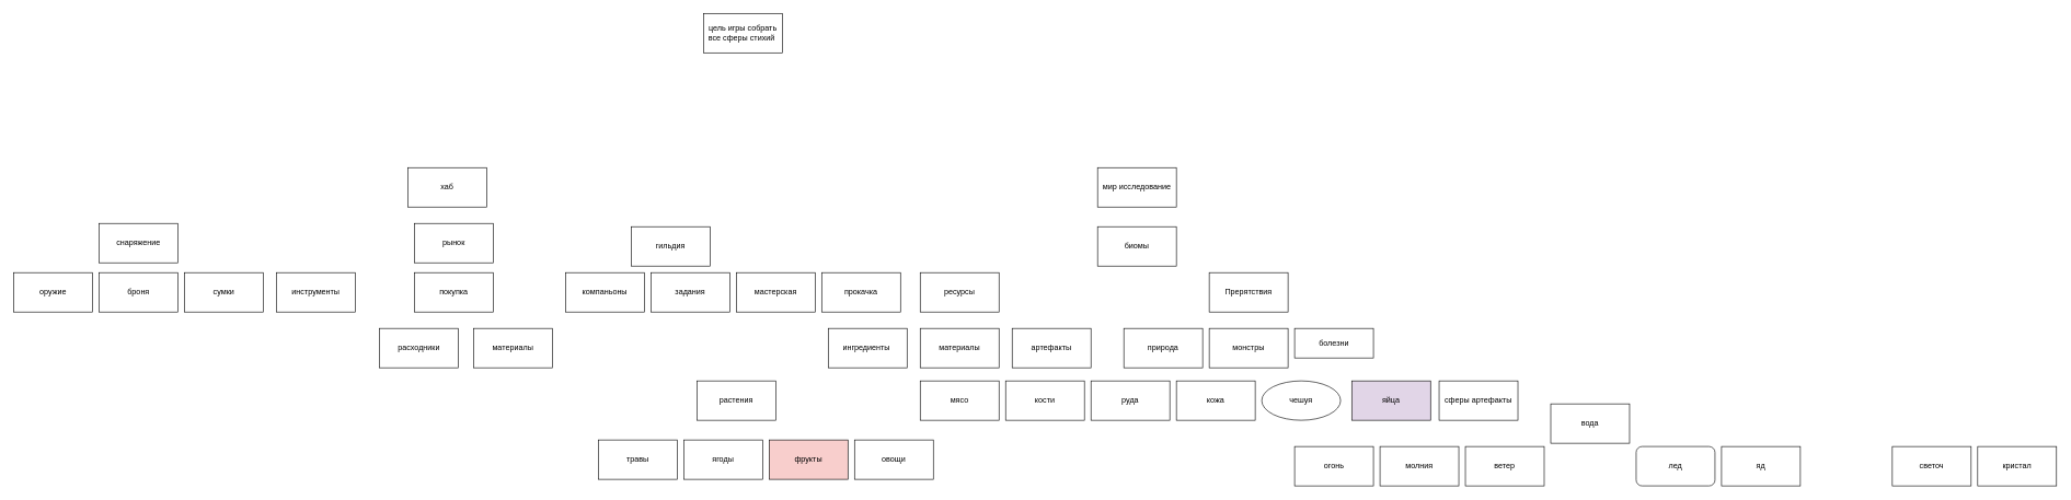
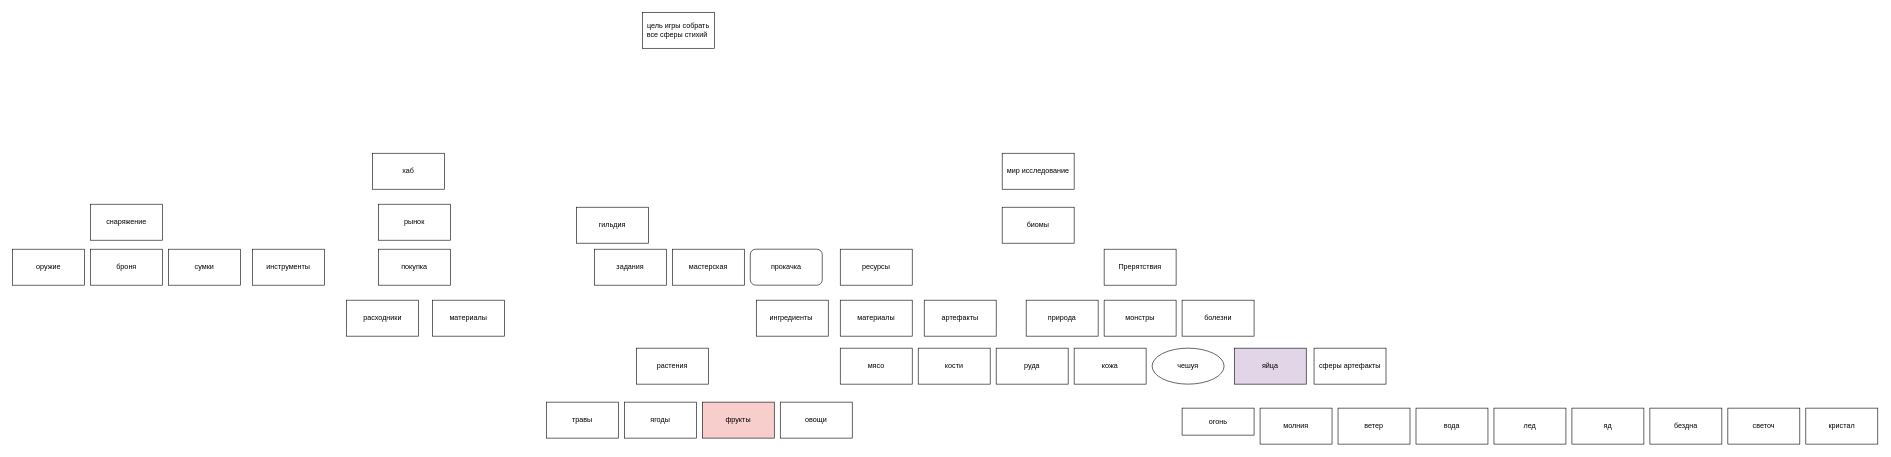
- <mxCell id="18" value="компаньоны" style="whiteSpace=wrap;html=1;" vertex="1" parent="1"><mxGeometry x="860" y="415" width="120" height="60" as="geometry" /></mxCell>
- <mxCell id="48" value="прокачка" style="whiteSpace=wrap;html=1;" vertex="1" parent="1"><mxGeometry x="1250" y="415" width="120" height="60" as="geometry" /></mxCell>
+ <mxCell id="48" value="прокачка" style="whiteSpace=wrap;html=1;rounded=1;" vertex="1" parent="1"><mxGeometry x="1250" y="415" width="120" height="60" as="geometry" /></mxCell>
- <mxCell id="21" value="болезни" style="whiteSpace=wrap;html=1;" vertex="1" parent="1"><mxGeometry x="1970" y="500" width="120" height="45" as="geometry" /></mxCell>
+ <mxCell id="21" value="болезни" style="whiteSpace=wrap;html=1;" vertex="1" parent="1"><mxGeometry x="1970" y="500" width="120" height="60" as="geometry" /></mxCell>
- <mxCell id="41" value="вода" style="whiteSpace=wrap;html=1;" vertex="1" parent="1"><mxGeometry x="2360" y="615" width="120" height="60" as="geometry" /></mxCell>
+ <mxCell id="41" value="вода" style="whiteSpace=wrap;html=1;" vertex="1" parent="1"><mxGeometry x="2360" y="680" width="120" height="60" as="geometry" /></mxCell>
- <mxCell id="38" value="огонь" style="whiteSpace=wrap;html=1;" vertex="1" parent="1"><mxGeometry x="1970" y="680" width="120" height="60" as="geometry" /></mxCell>
+ <mxCell id="38" value="огонь" style="whiteSpace=wrap;html=1;" vertex="1" parent="1"><mxGeometry x="1970" y="680" width="120" height="45" as="geometry" /></mxCell>
- <mxCell id="42" value="лед" style="whiteSpace=wrap;html=1;rounded=1;" vertex="1" parent="1"><mxGeometry x="2490" y="680" width="120" height="60" as="geometry" /></mxCell>
+ <mxCell id="42" value="лед" style="whiteSpace=wrap;html=1;" vertex="1" parent="1"><mxGeometry x="2490" y="680" width="120" height="60" as="geometry" /></mxCell>
+ <mxCell id="44" value="бездна" style="whiteSpace=wrap;html=1;" vertex="1" parent="1"><mxGeometry x="2750" y="680" width="120" height="60" as="geometry" /></mxCell>
